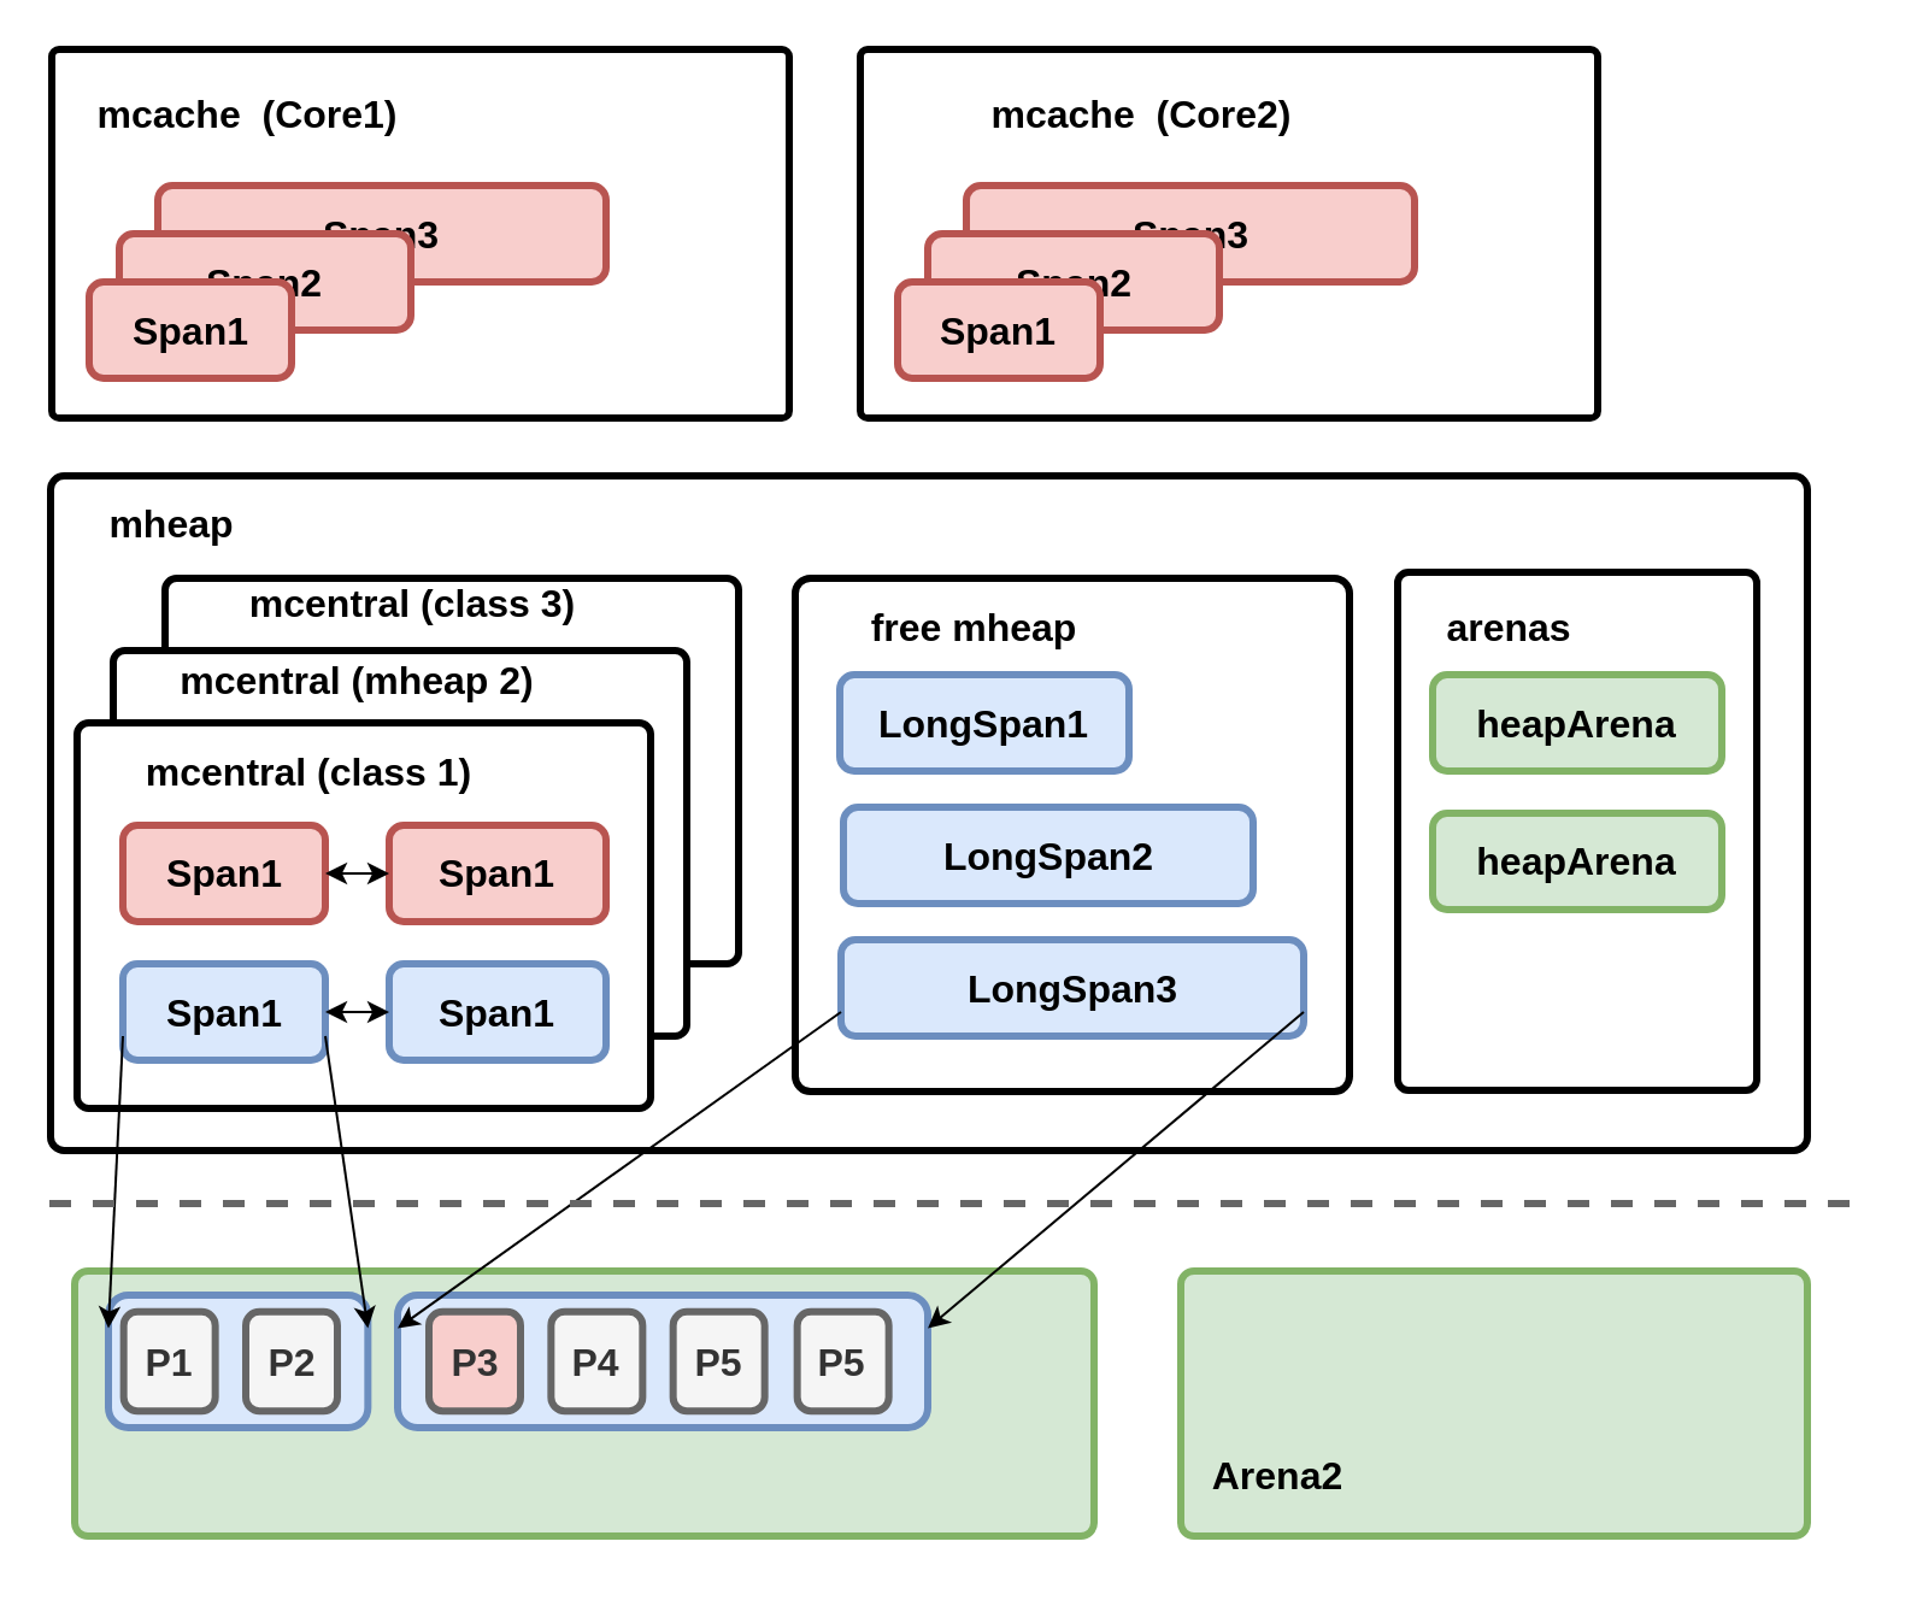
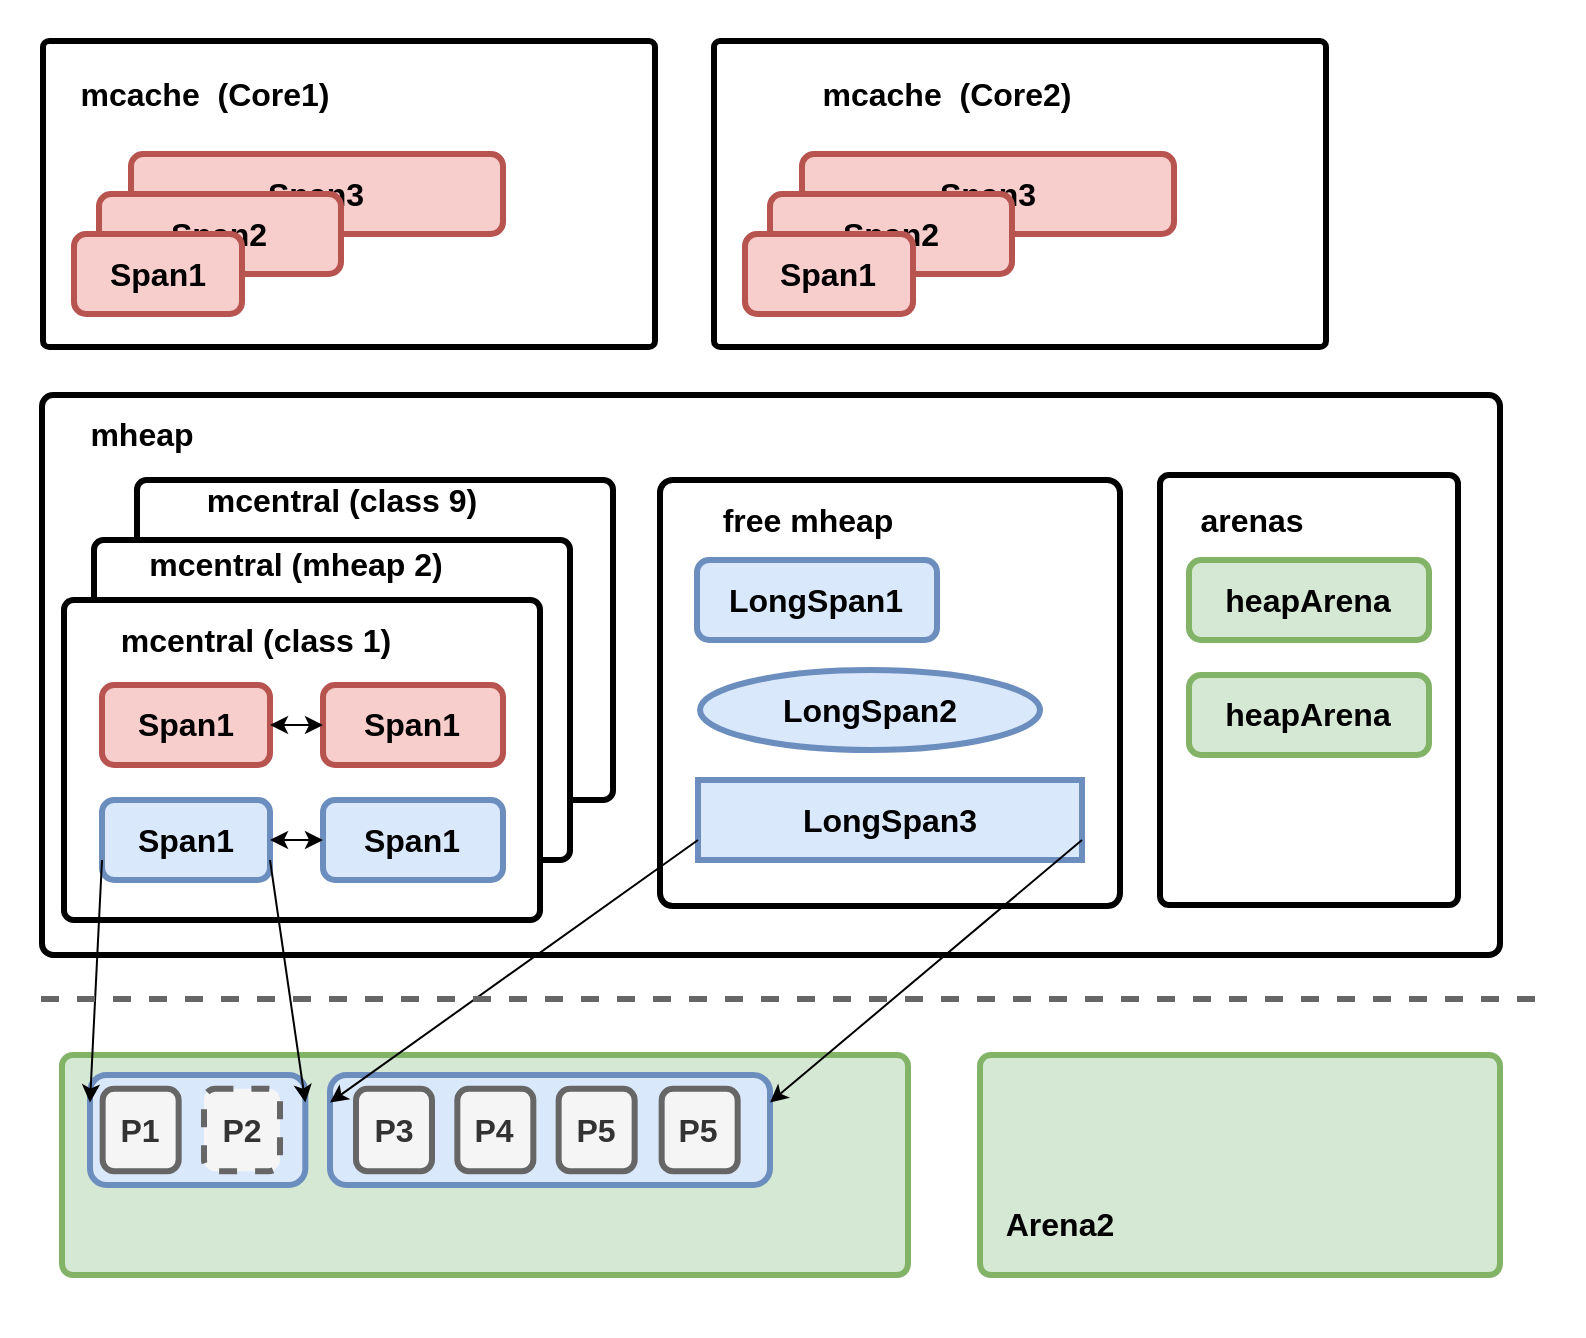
- <mxCell id="23" value="mcentral (class 3)" style="text;html=1;strokeColor=none;fillColor=none;align=center;verticalAlign=middle;whiteSpace=wrap;rounded=0;fontSize=16;fontStyle=1" vertex="1" parent="10"><mxGeometry x="61" width="156" height="20" as="geometry" /></mxCell>
+ <mxCell id="23" value="mcentral (class 9)" style="text;html=1;strokeColor=none;fillColor=none;align=center;verticalAlign=middle;whiteSpace=wrap;rounded=0;fontSize=16;fontStyle=1" vertex="1" parent="10"><mxGeometry x="61" width="156" height="20" as="geometry" /></mxCell>
- <mxCell id="8" value="LongSpan2" style="rounded=1;whiteSpace=wrap;html=1;strokeWidth=3;fillColor=#dae8fc;strokeColor=#6c8ebf;fontSize=16;fontStyle=1" vertex="1" parent="3"><mxGeometry x="20" y="95" width="170" height="40" as="geometry" /></mxCell>
+ <mxCell id="8" value="LongSpan2" style="ellipse;whiteSpace=wrap;html=1;strokeWidth=3;fillColor=#dae8fc;strokeColor=#6c8ebf;fontSize=16;fontStyle=1;" vertex="1" parent="3"><mxGeometry x="20" y="95" width="170" height="40" as="geometry" /></mxCell>
- <mxCell id="9" value="LongSpan3" style="rounded=1;whiteSpace=wrap;html=1;strokeWidth=3;fillColor=#dae8fc;strokeColor=#6c8ebf;fontSize=16;fontStyle=1" vertex="1" parent="3"><mxGeometry x="19" y="150" width="192" height="40" as="geometry" /></mxCell>
+ <mxCell id="9" value="LongSpan3" style="whiteSpace=wrap;html=1;strokeWidth=3;fillColor=#dae8fc;strokeColor=#6c8ebf;fontSize=16;fontStyle=1;rounded=0;" vertex="1" parent="3"><mxGeometry x="19" y="150" width="192" height="40" as="geometry" /></mxCell>
- <mxCell id="32" value="P2" style="rounded=1;whiteSpace=wrap;html=1;strokeWidth=3;fillColor=#f5f5f5;strokeColor=#666666;fontSize=16;fontStyle=1;fontColor=#333333;" vertex="1" parent="28"><mxGeometry x="57.0" y="6.875" width="38" height="41.25" as="geometry" /></mxCell>
+ <mxCell id="32" value="P2" style="rounded=1;whiteSpace=wrap;html=1;strokeWidth=3;fillColor=#f5f5f5;strokeColor=#666666;fontSize=16;fontStyle=1;fontColor=#333333;dashed=1;" vertex="1" parent="28"><mxGeometry x="57.0" y="6.875" width="38" height="41.25" as="geometry" /></mxCell>
- <mxCell id="33" value="P3" style="rounded=1;whiteSpace=wrap;html=1;strokeWidth=3;fillColor=#f8cecc;strokeColor=#666666;fontSize=16;fontStyle=1;fontColor=#333333;" vertex="1" parent="28"><mxGeometry x="133" y="6.875" width="38" height="41.25" as="geometry" /></mxCell>
+ <mxCell id="33" value="P3" style="rounded=1;whiteSpace=wrap;html=1;strokeWidth=3;fillColor=#f5f5f5;strokeColor=#666666;fontSize=16;fontStyle=1;fontColor=#333333;" vertex="1" parent="28"><mxGeometry x="133" y="6.875" width="38" height="41.25" as="geometry" /></mxCell>
